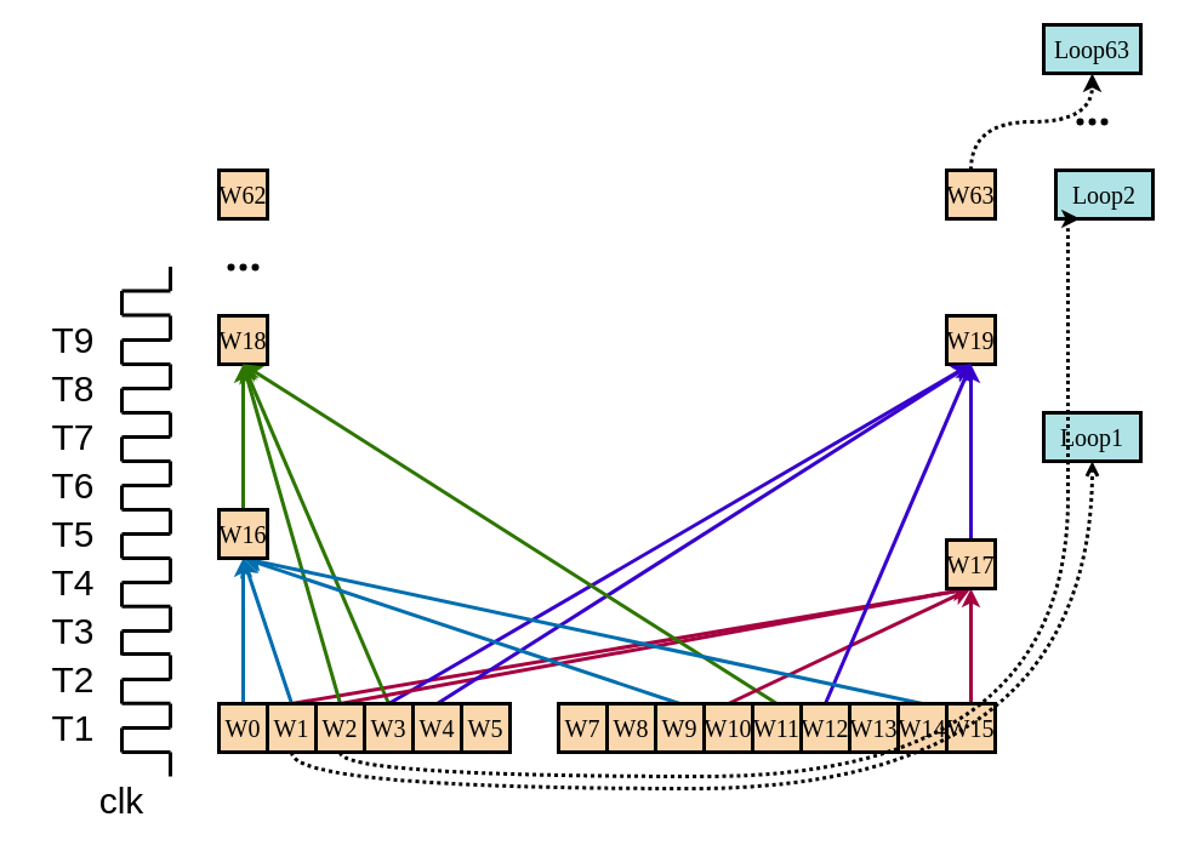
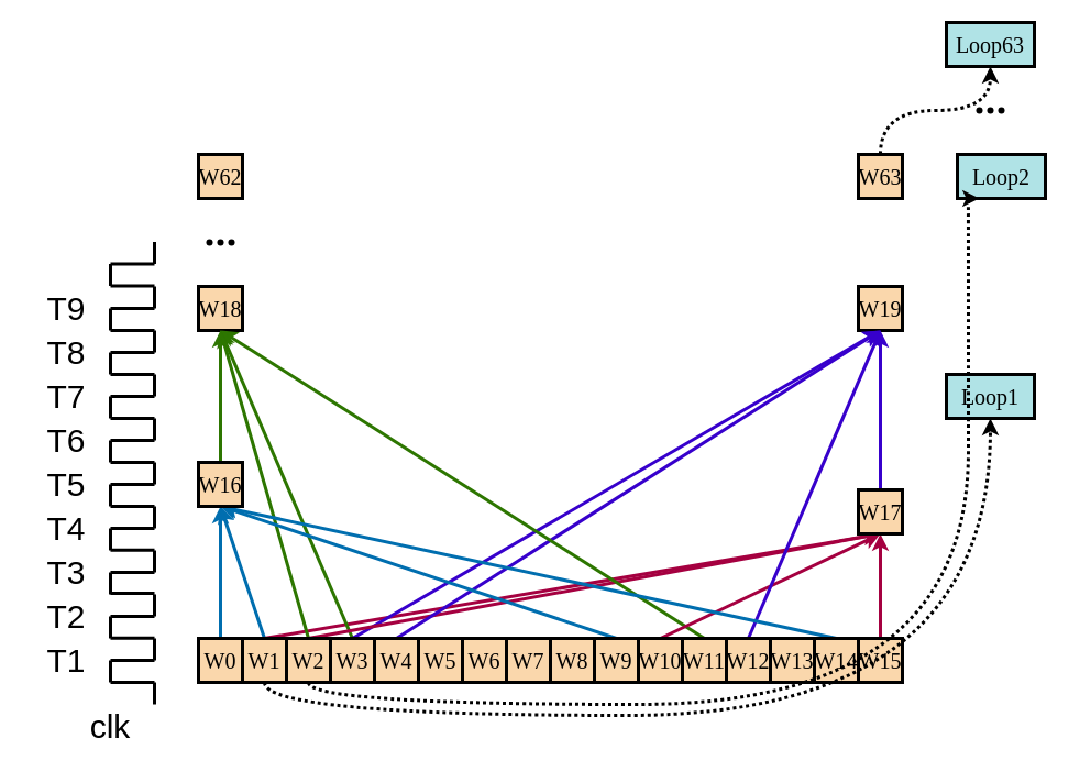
- <mxCell id="79" style="edgeStyle=orthogonalEdgeStyle;curved=1;html=1;exitX=0.5;exitY=1;exitDx=0;exitDy=0;entryX=0.5;entryY=1;entryDx=0;entryDy=0;dashed=1;dashPattern=1 1;strokeColor=#000000;strokeWidth=3;endArrow=open;" edge="1" parent="1" source="4" target="13"><mxGeometry relative="1" as="geometry"><Array as="points"><mxPoint x="240" y="650" /><mxPoint x="900" y="650" /></Array></mxGeometry></mxCell>
+ <mxCell id="79" style="edgeStyle=orthogonalEdgeStyle;curved=1;html=1;exitX=0.5;exitY=1;exitDx=0;exitDy=0;entryX=0.5;entryY=1;entryDx=0;entryDy=0;dashed=1;dashPattern=1 1;strokeColor=#000000;strokeWidth=3;" edge="1" parent="1" source="4" target="13"><mxGeometry relative="1" as="geometry"><Array as="points"><mxPoint x="240" y="650" /><mxPoint x="900" y="650" /></Array></mxGeometry></mxCell>
+ <mxCell id="55" value="&lt;font style=&quot;font-size: 20px&quot;&gt;W6&lt;br&gt;&lt;/font&gt;" style="rounded=0;whiteSpace=wrap;html=1;strokeWidth=3;fontSize=20;fontFamily=Tahoma;fillColor=#fad7ac;strokeColor=default;" vertex="1" parent="1"><mxGeometry x="420" y="580" width="40" height="40" as="geometry" /></mxCell>
